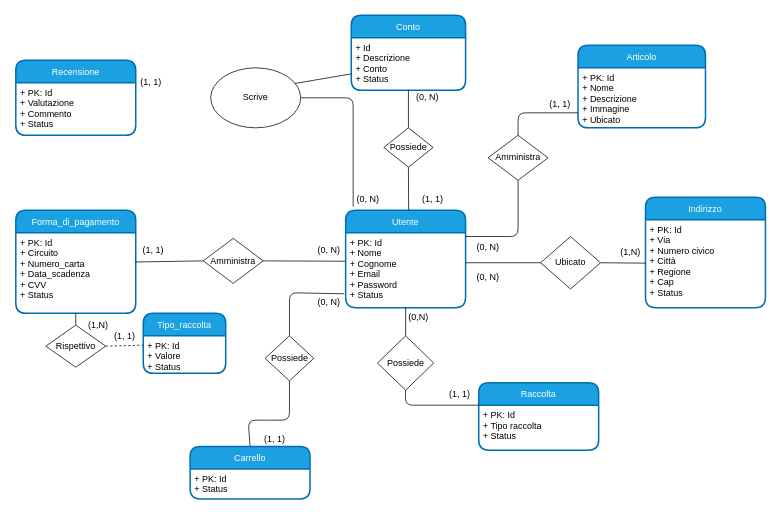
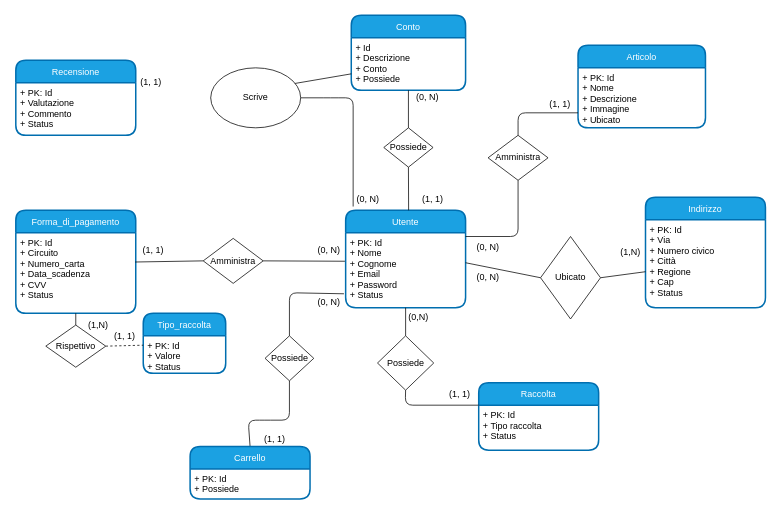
- <mxCell id="14" value="+ Id&#10;+ Descrizione&#10;+ Conto&#10;+ Status" style="align=left;strokeColor=none;fillColor=none;spacingLeft=4;fontSize=12;verticalAlign=top;resizable=0;rotatable=0;part=1;" parent="13" vertex="1"><mxGeometry y="30" width="152.5" height="70" as="geometry" /></mxCell>
+ <mxCell id="14" value="+ Id&#10;+ Descrizione&#10;+ Conto&#10;+ Possiede" style="align=left;strokeColor=none;fillColor=none;spacingLeft=4;fontSize=12;verticalAlign=top;resizable=0;rotatable=0;part=1;" parent="13" vertex="1"><mxGeometry y="30" width="152.5" height="70" as="geometry" /></mxCell>
- <mxCell id="8" value="Ubicato" style="shape=rhombus;perimeter=rhombusPerimeter;whiteSpace=wrap;html=1;align=center;fontSize=12;" parent="1" vertex="1"><mxGeometry x="720" y="315" width="80" height="70" as="geometry" /></mxCell>
+ <mxCell id="8" value="Ubicato" style="shape=rhombus;perimeter=rhombusPerimeter;whiteSpace=wrap;html=1;align=center;fontSize=12;" parent="1" vertex="1"><mxGeometry x="720" y="315" width="80" height="110" as="geometry" /></mxCell>
- <mxCell id="37" value="+ PK: Id&#10;+ Status&#10;" style="align=left;strokeColor=none;fillColor=none;spacingLeft=4;fontSize=12;verticalAlign=top;resizable=0;rotatable=0;part=1;" parent="36" vertex="1"><mxGeometry y="30" width="160" height="40" as="geometry" /></mxCell>
+ <mxCell id="37" value="+ PK: Id&#10;+ Possiede&#10;" style="align=left;strokeColor=none;fillColor=none;spacingLeft=4;fontSize=12;verticalAlign=top;resizable=0;rotatable=0;part=1;" parent="36" vertex="1"><mxGeometry y="30" width="160" height="40" as="geometry" /></mxCell>
